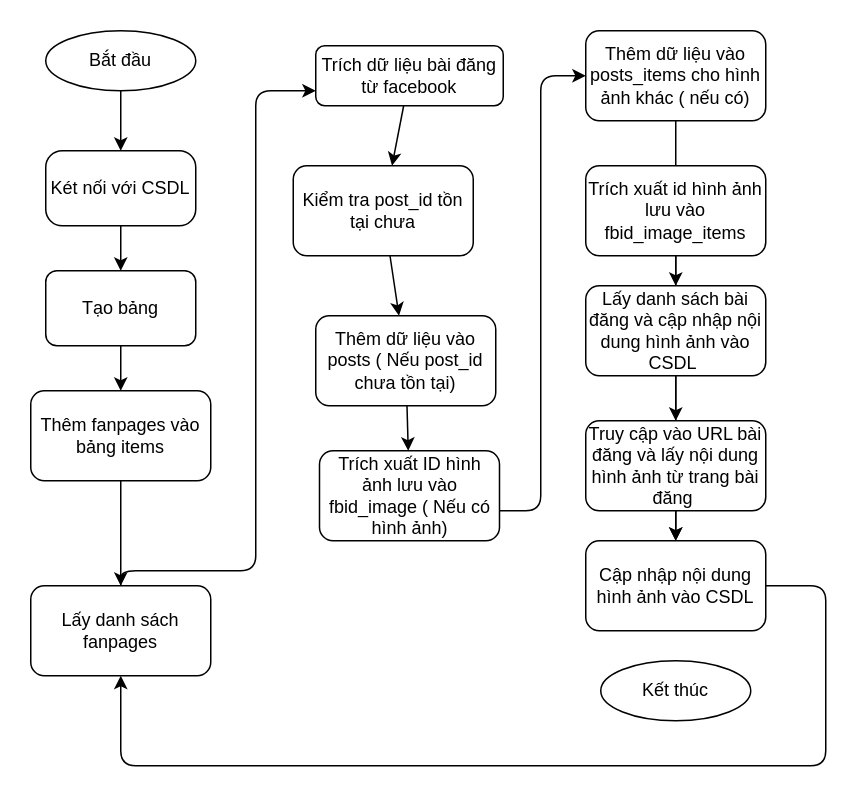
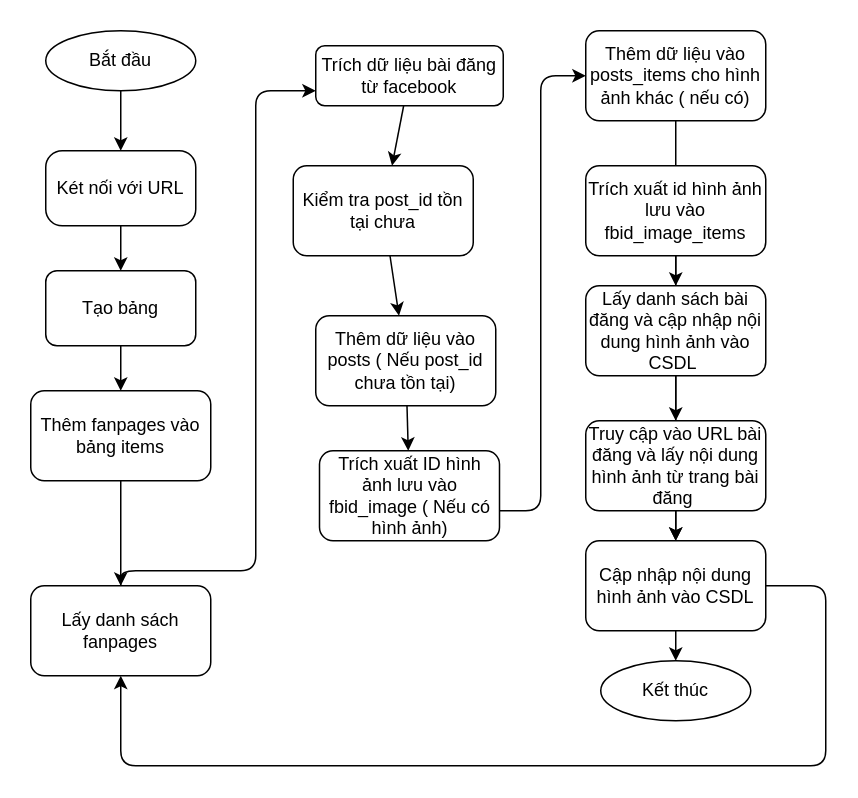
- <mxCell id="5" value="Két nối với CSDL" style="rounded=1;whiteSpace=wrap;html=1;arcSize=22;" parent="1" vertex="1"><mxGeometry x="30" y="100" width="100" height="50" as="geometry" /></mxCell>
+ <mxCell id="5" value="Két nối với URL" style="rounded=1;whiteSpace=wrap;html=1;arcSize=22;" parent="1" vertex="1"><mxGeometry x="30" y="100" width="100" height="50" as="geometry" /></mxCell>
+ <mxCell id="28" value="" style="edgeStyle=orthogonalEdgeStyle;html=1;" parent="1" source="30" target="31" edge="1"><mxGeometry relative="1" as="geometry" /></mxCell>
